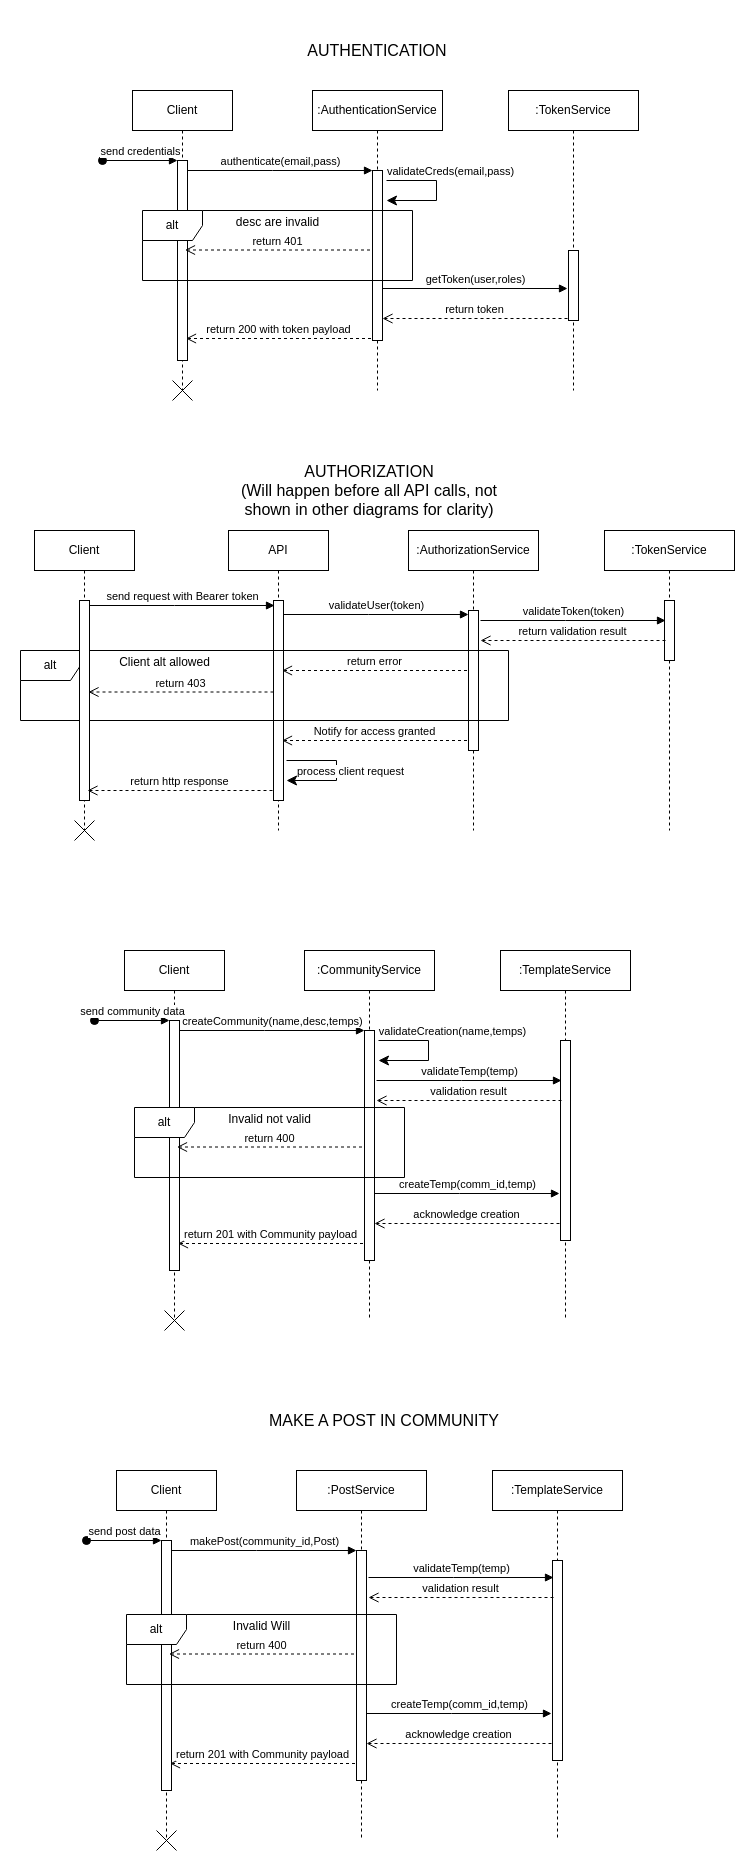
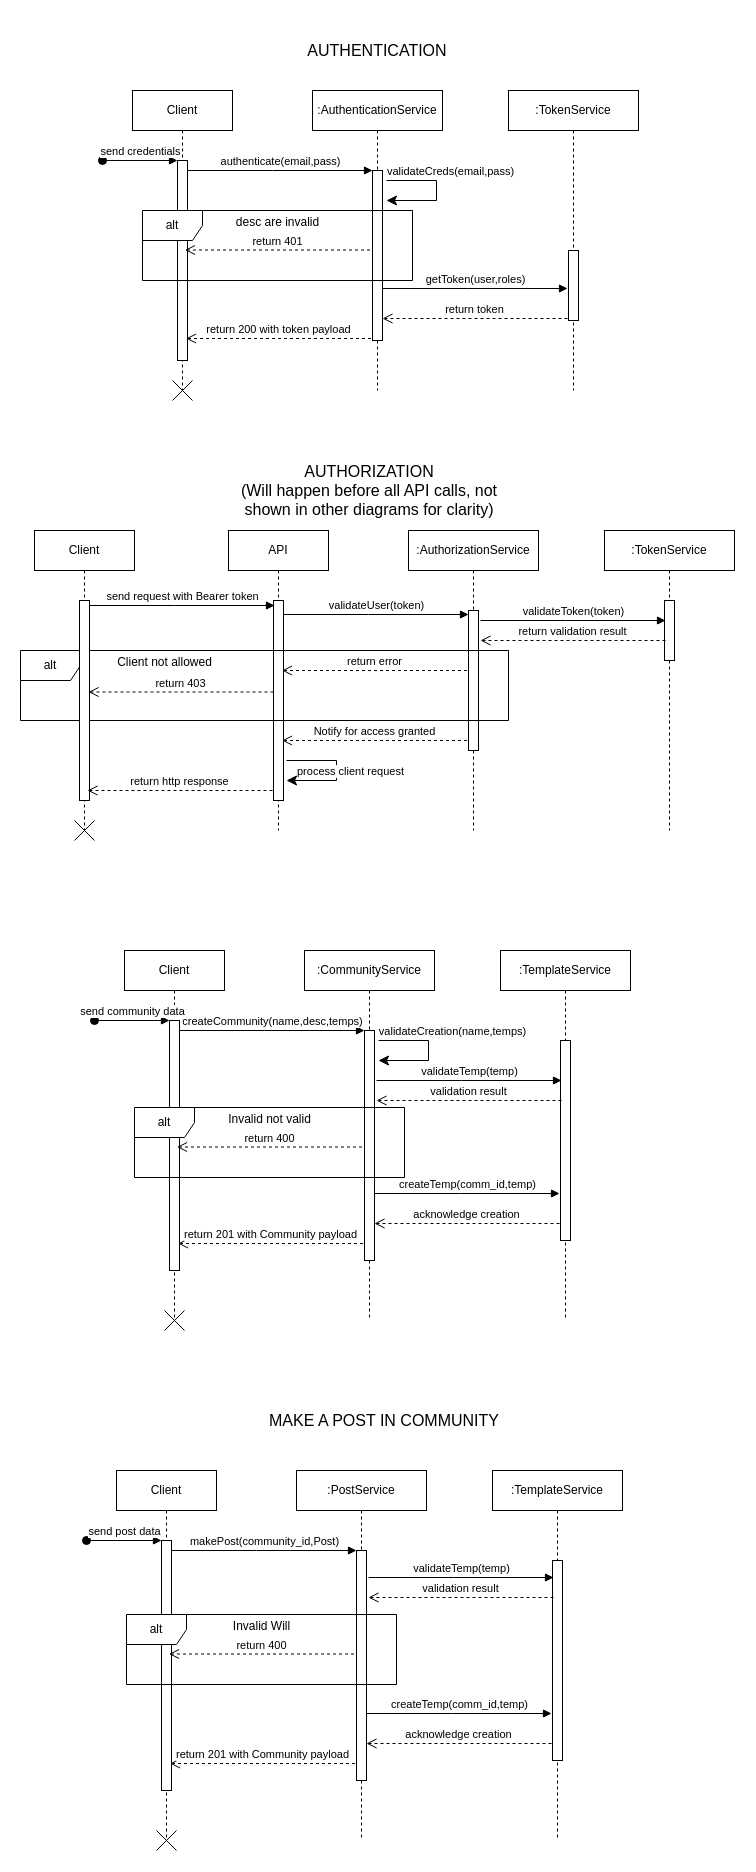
- <mxCell id="64" value="Client alt allowed" style="text;html=1;align=center;verticalAlign=middle;resizable=0;points=[];autosize=1;strokeColor=none;fillColor=none;" vertex="1" parent="1"><mxGeometry x="104" y="647" width="120" height="30" as="geometry" /></mxCell>
+ <mxCell id="64" value="Client not allowed" style="text;html=1;align=center;verticalAlign=middle;resizable=0;points=[];autosize=1;strokeColor=none;fillColor=none;" vertex="1" parent="1"><mxGeometry x="104" y="647" width="120" height="30" as="geometry" /></mxCell>
